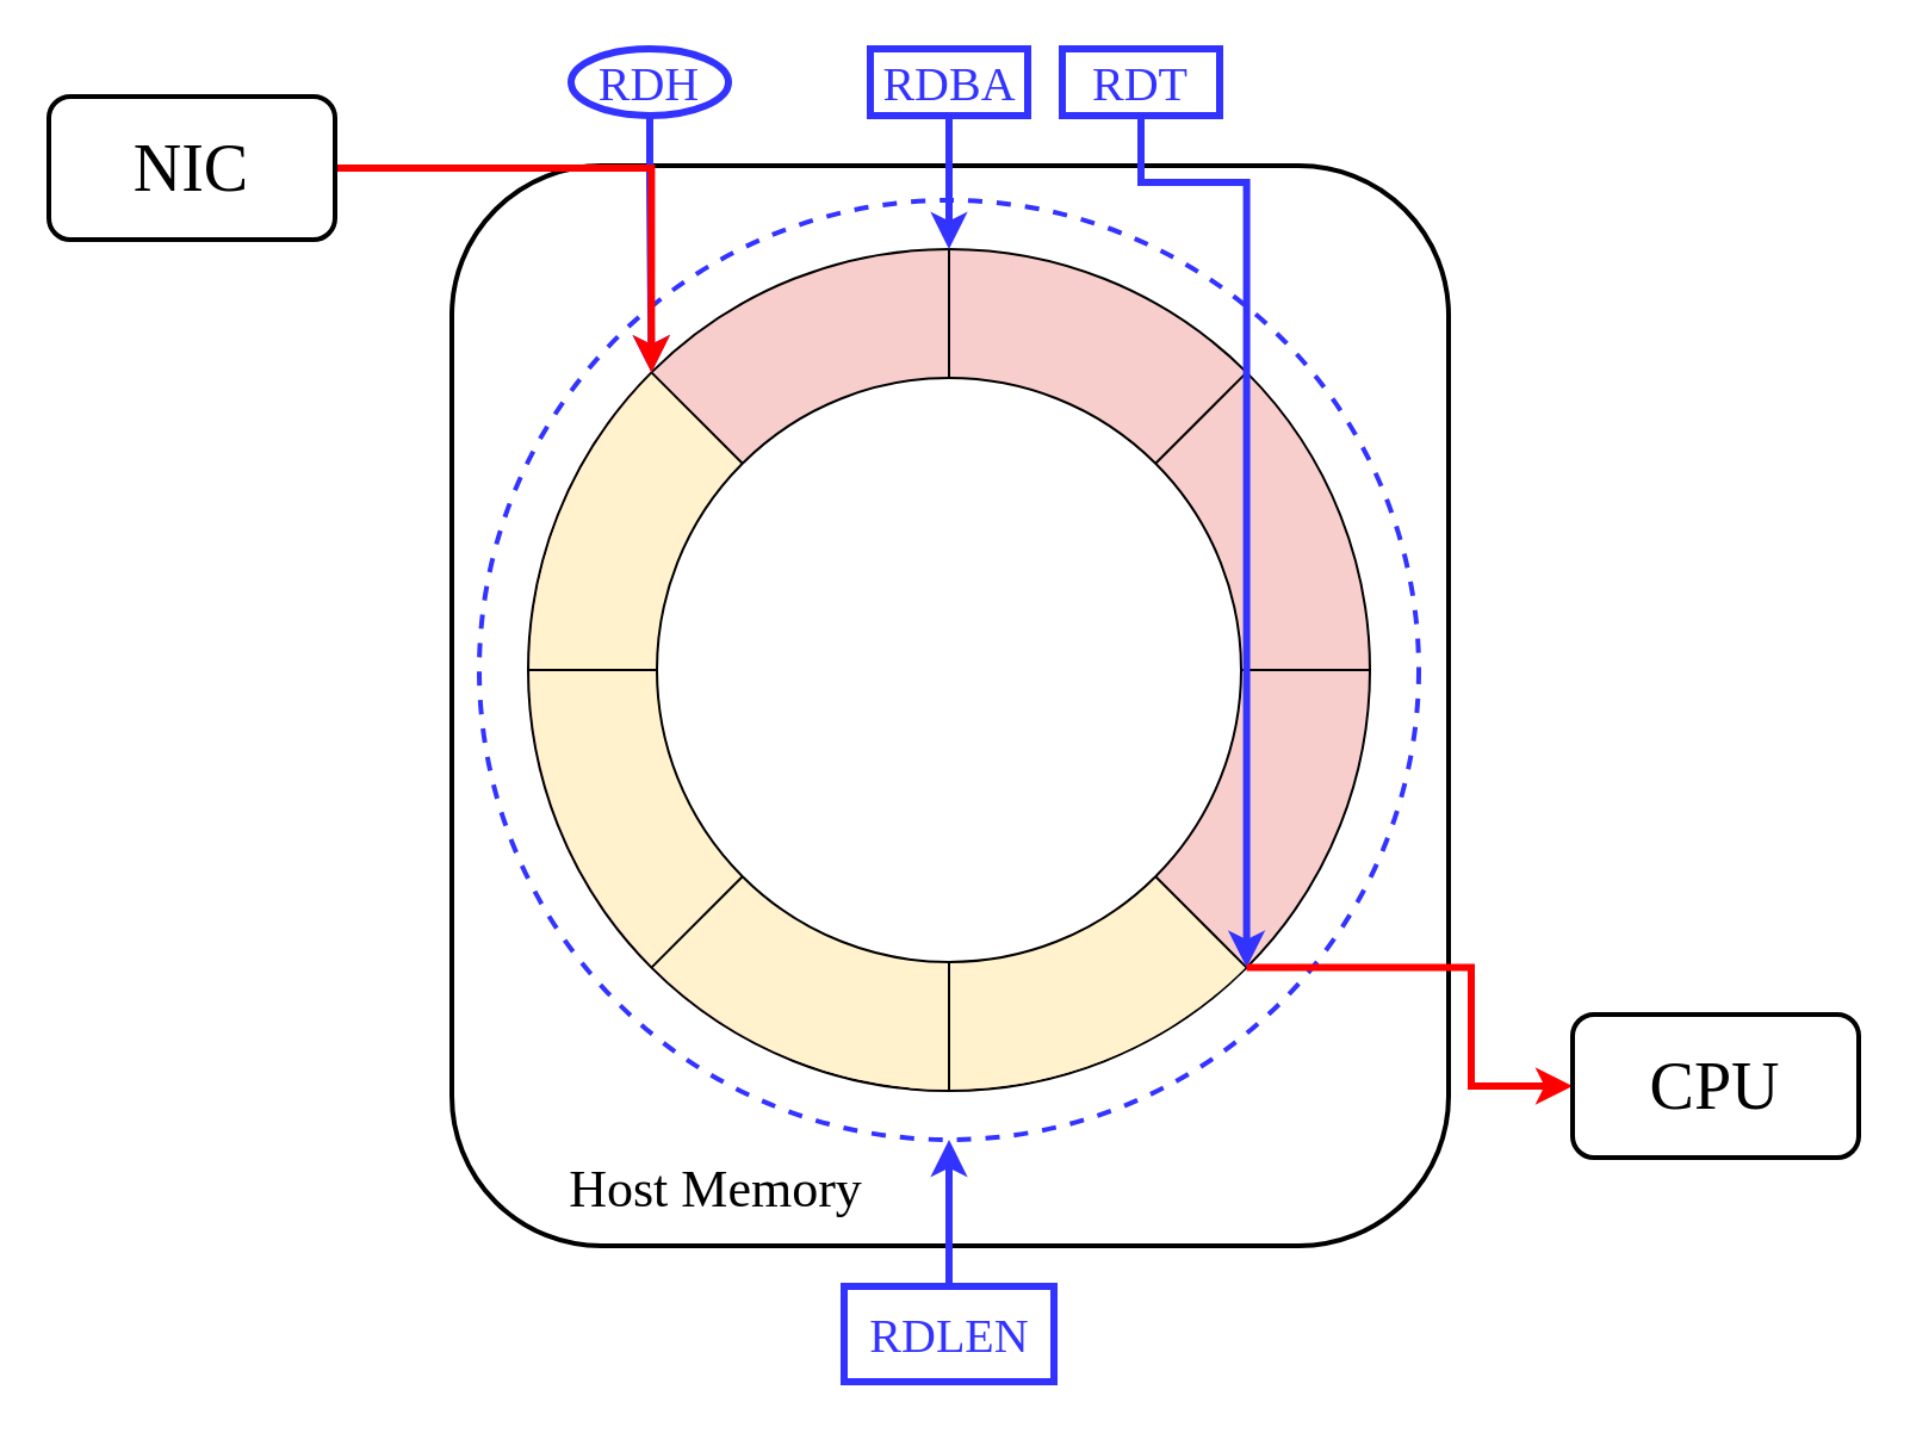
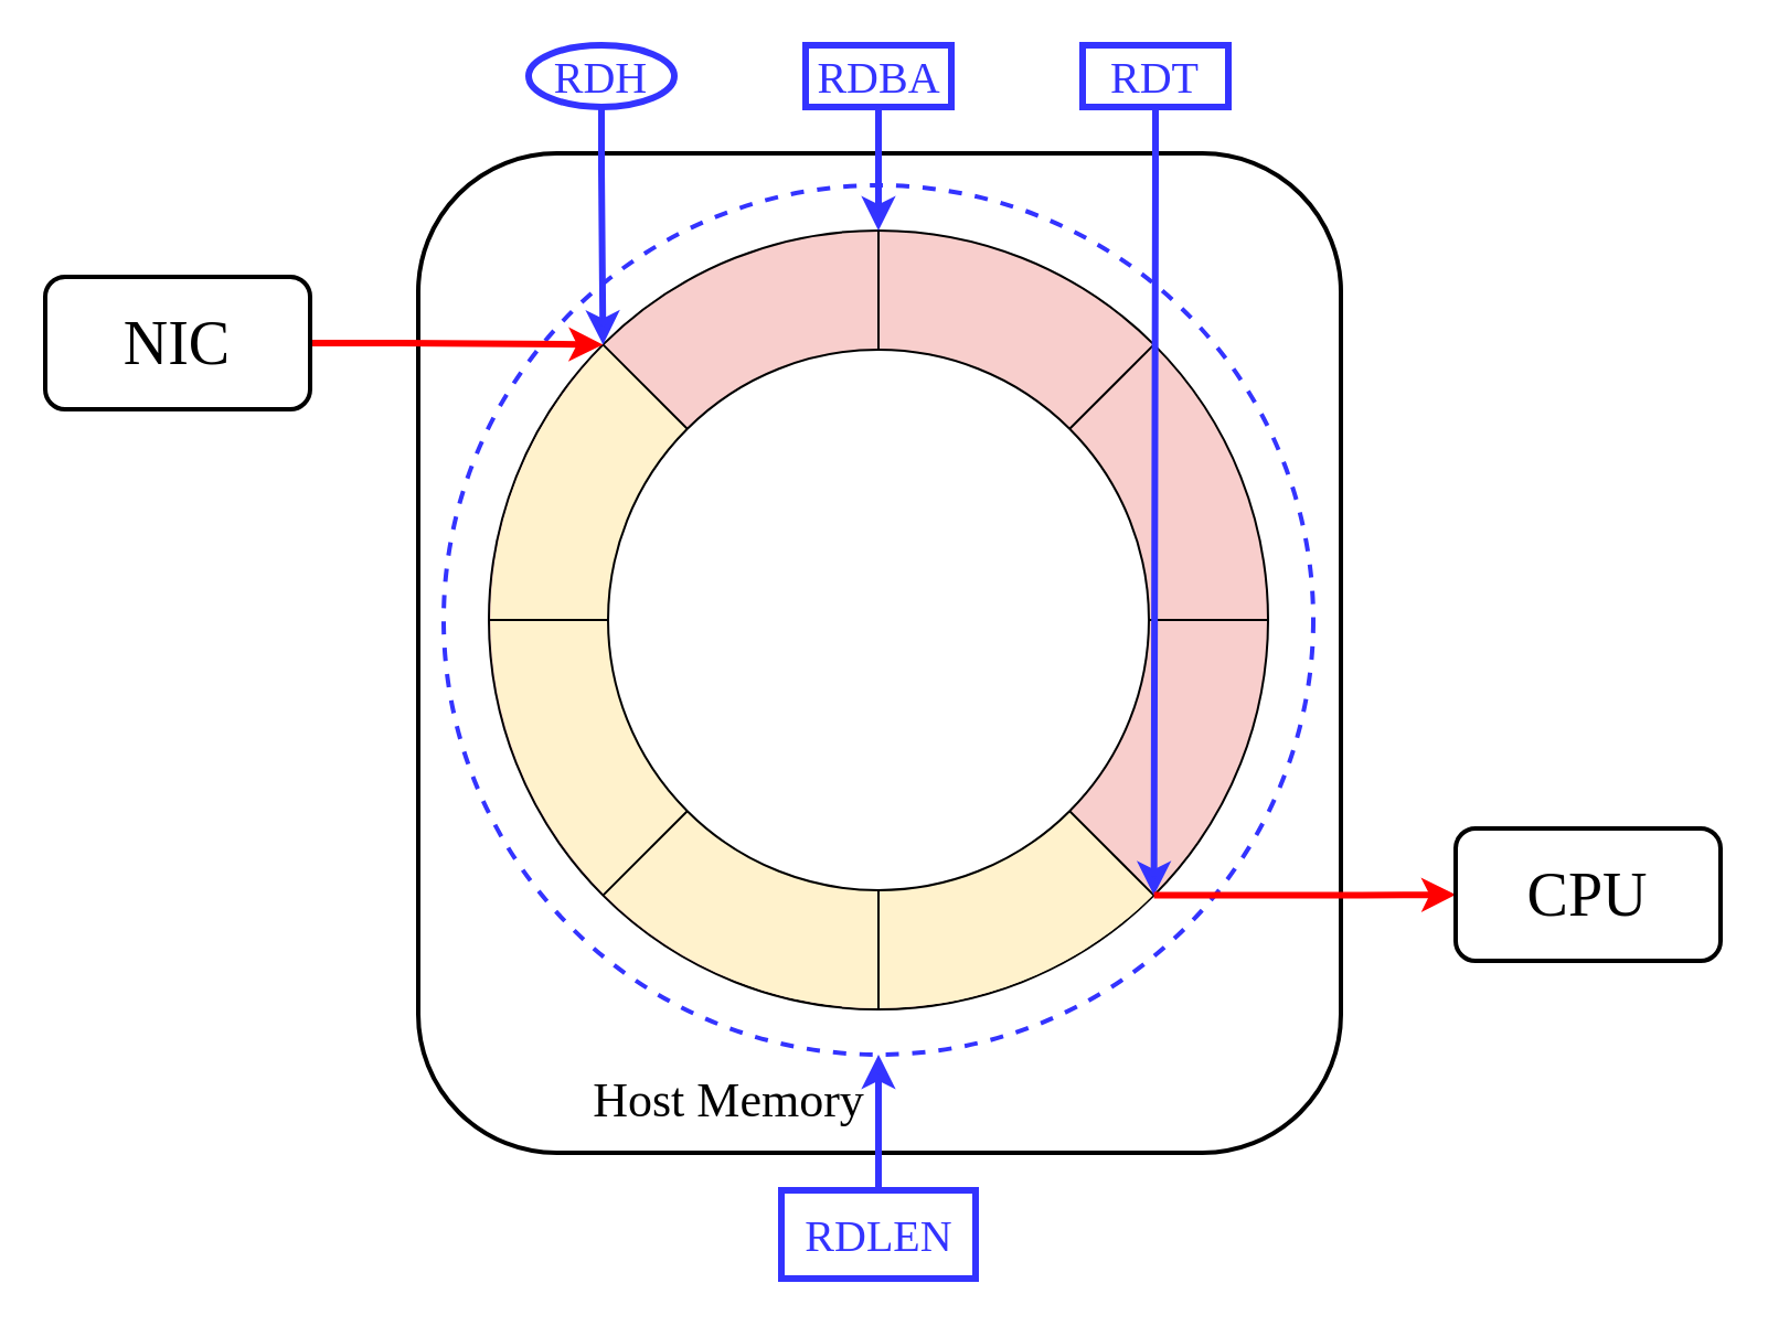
- <mxCell id="20" value="RDT" style="rounded=0;whiteSpace=wrap;html=1;fontFamily=Georgia;fontSize=20;strokeColor=#3333FF;strokeWidth=3;fontColor=#3333FF;" parent="1" vertex="1"><mxGeometry x="445" y="20" width="66" height="28" as="geometry" /></mxCell>
+ <mxCell id="20" value="RDT" style="rounded=0;whiteSpace=wrap;html=1;fontFamily=Georgia;fontSize=20;strokeColor=#3333FF;strokeWidth=3;fontColor=#3333FF;" parent="1" vertex="1"><mxGeometry x="490" y="20" width="66" height="28" as="geometry" /></mxCell>
- <mxCell id="24" value="&lt;font style=&quot;font-size: 28px;&quot; color=&quot;#000000&quot;&gt;NIC&lt;/font&gt;" style="rounded=1;whiteSpace=wrap;html=1;fontFamily=Georgia;fontSize=20;fontColor=#3333FF;strokeColor=#000000;strokeWidth=2;fillColor=none;" parent="1" vertex="1"><mxGeometry x="20" y="40" width="120" height="60" as="geometry" /></mxCell>
+ <mxCell id="24" value="&lt;font style=&quot;font-size: 28px;&quot; color=&quot;#000000&quot;&gt;NIC&lt;/font&gt;" style="rounded=1;whiteSpace=wrap;html=1;fontFamily=Georgia;fontSize=20;fontColor=#3333FF;strokeColor=#000000;strokeWidth=2;fillColor=none;" parent="1" vertex="1"><mxGeometry x="20" y="125" width="120" height="60" as="geometry" /></mxCell>
- <mxCell id="26" value="&lt;font style=&quot;font-size: 28px;&quot; color=&quot;#000000&quot;&gt;CPU&lt;/font&gt;" style="rounded=1;whiteSpace=wrap;html=1;fontFamily=Georgia;fontSize=20;fontColor=#3333FF;strokeColor=#000000;strokeWidth=2;fillColor=none;" parent="1" vertex="1"><mxGeometry x="659" y="425" width="120" height="60" as="geometry" /></mxCell>
+ <mxCell id="26" value="&lt;font style=&quot;font-size: 28px;&quot; color=&quot;#000000&quot;&gt;CPU&lt;/font&gt;" style="rounded=1;whiteSpace=wrap;html=1;fontFamily=Georgia;fontSize=20;fontColor=#3333FF;strokeColor=#000000;strokeWidth=2;fillColor=none;" parent="1" vertex="1"><mxGeometry x="659" y="375" width="120" height="60" as="geometry" /></mxCell>
- <mxCell id="27" value="Host Memory" style="text;html=1;strokeColor=none;fillColor=none;align=center;verticalAlign=middle;whiteSpace=wrap;rounded=0;fontFamily=Georgia;fontSize=22;fontColor=#000000;" parent="1" vertex="1"><mxGeometry x="209" y="484" width="182" height="30" as="geometry" /></mxCell>
+ <mxCell id="27" value="Host Memory" style="text;html=1;strokeColor=none;fillColor=none;align=center;verticalAlign=middle;whiteSpace=wrap;rounded=0;fontFamily=Georgia;fontSize=22;fontColor=#000000;" parent="1" vertex="1"><mxGeometry x="239" y="484" width="182" height="30" as="geometry" /></mxCell>
